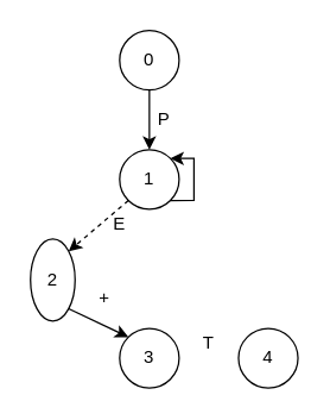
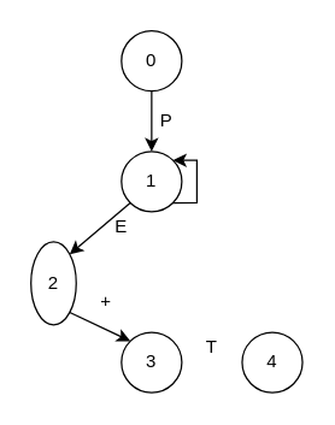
- <mxCell id="8" value="" style="endArrow=classic;html=1;rounded=0;exitX=0;exitY=1;exitDx=0;exitDy=0;entryX=1;entryY=0;entryDx=0;entryDy=0;dashed=1;" edge="1" parent="1" source="4" target="5"><mxGeometry width="50" height="50" relative="1" as="geometry"><mxPoint x="150" y="180" as="sourcePoint" /><mxPoint x="200" y="130" as="targetPoint" /></mxGeometry></mxCell>
+ <mxCell id="8" value="" style="endArrow=classic;html=1;rounded=0;exitX=0;exitY=1;exitDx=0;exitDy=0;entryX=1;entryY=0;entryDx=0;entryDy=0;" edge="1" parent="1" source="4" target="5"><mxGeometry width="50" height="50" relative="1" as="geometry"><mxPoint x="150" y="180" as="sourcePoint" /><mxPoint x="200" y="130" as="targetPoint" /></mxGeometry></mxCell>
